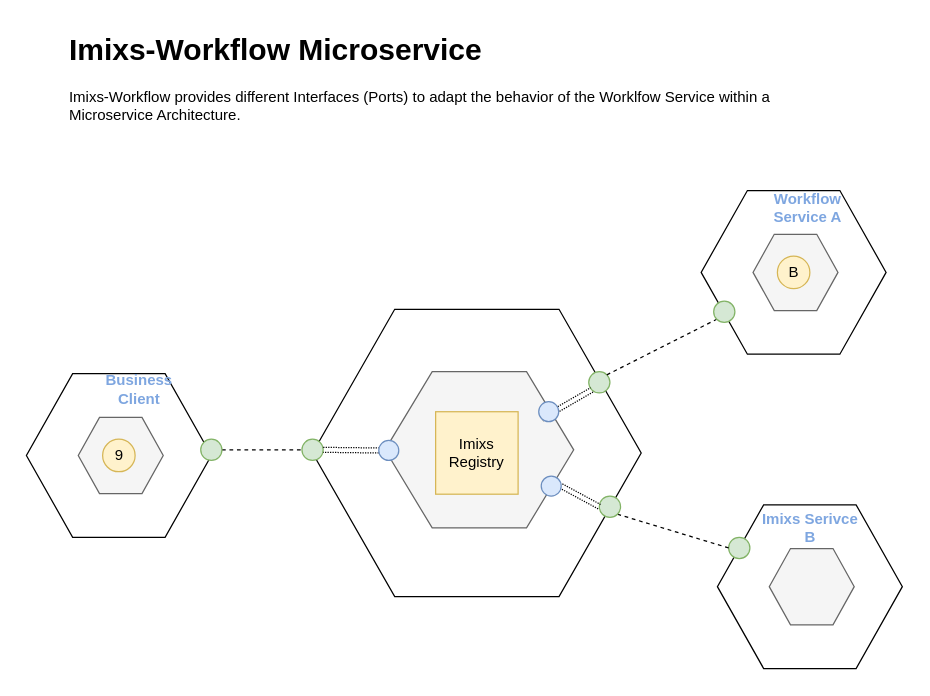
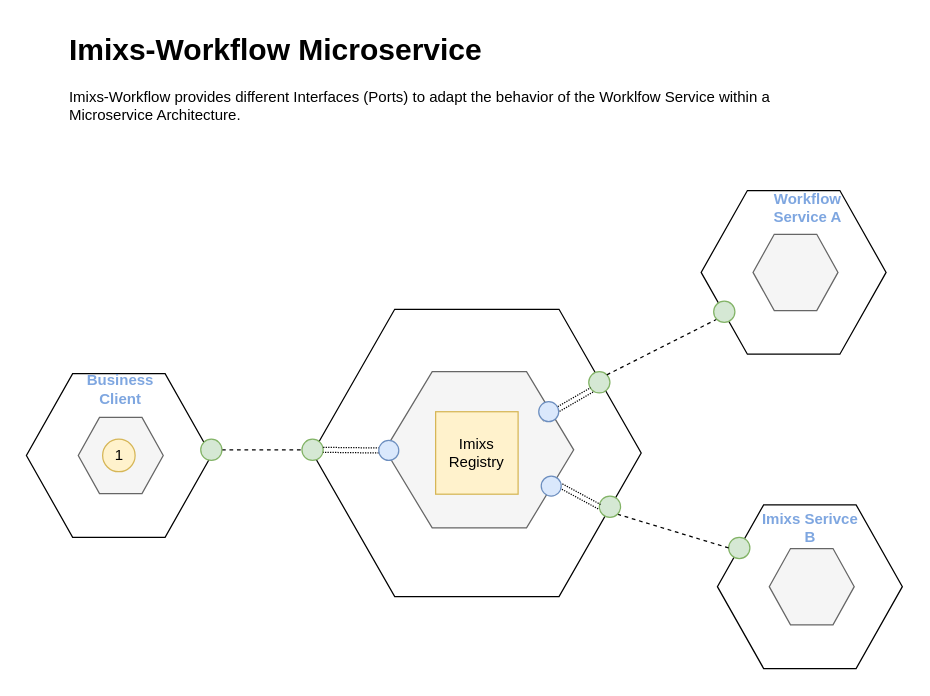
- <mxCell id="17" value="B" style="ellipse;whiteSpace=wrap;html=1;aspect=fixed;fillColor=#fff2cc;strokeColor=#d6b656;" parent="1" vertex="1"><mxGeometry x="621.5" y="204.5" width="26" height="26" as="geometry" /></mxCell>
- <mxCell id="31" value="Business Client" style="text;html=1;strokeColor=none;fillColor=none;align=center;verticalAlign=middle;whiteSpace=wrap;rounded=0;fontStyle=1;fontColor=#7EA6E0;" parent="1" vertex="1"><mxGeometry x="66" y="301" width="90" height="20" as="geometry" /></mxCell>
+ <mxCell id="31" value="Business Client" style="text;html=1;strokeColor=none;fillColor=none;align=center;verticalAlign=middle;whiteSpace=wrap;rounded=0;fontStyle=1;fontColor=#7EA6E0;" parent="1" vertex="1"><mxGeometry x="51" y="301" width="90" height="20" as="geometry" /></mxCell>
- <mxCell id="21" value="9" style="ellipse;whiteSpace=wrap;html=1;aspect=fixed;fillColor=#fff2cc;strokeColor=#d6b656;" parent="1" vertex="1"><mxGeometry x="81.5" y="351" width="26" height="26" as="geometry" /></mxCell>
+ <mxCell id="21" value="1" style="ellipse;whiteSpace=wrap;html=1;aspect=fixed;fillColor=#fff2cc;strokeColor=#d6b656;" parent="1" vertex="1"><mxGeometry x="81.5" y="351" width="26" height="26" as="geometry" /></mxCell>
